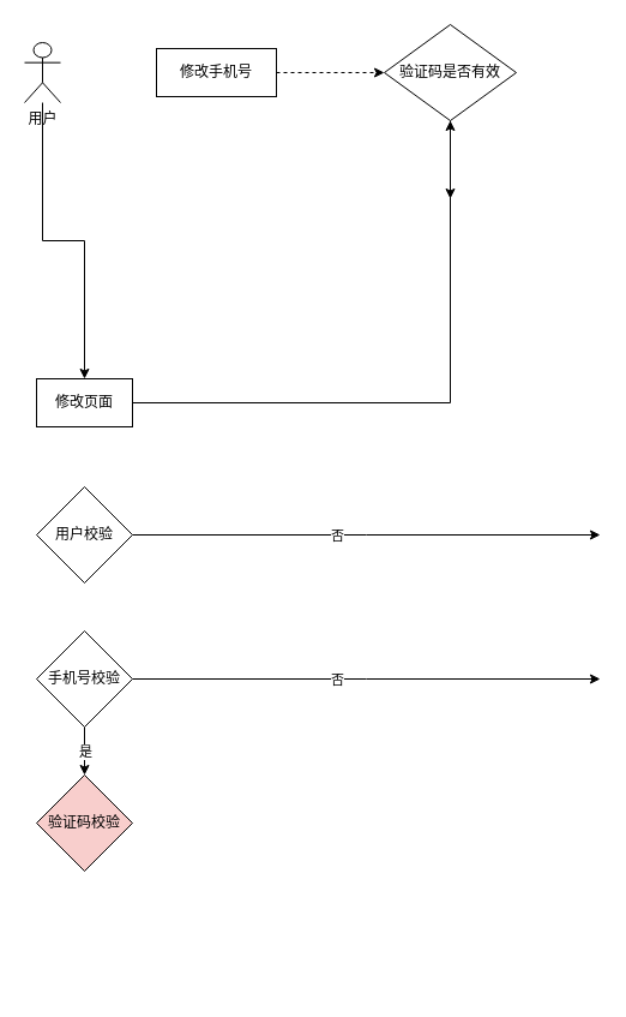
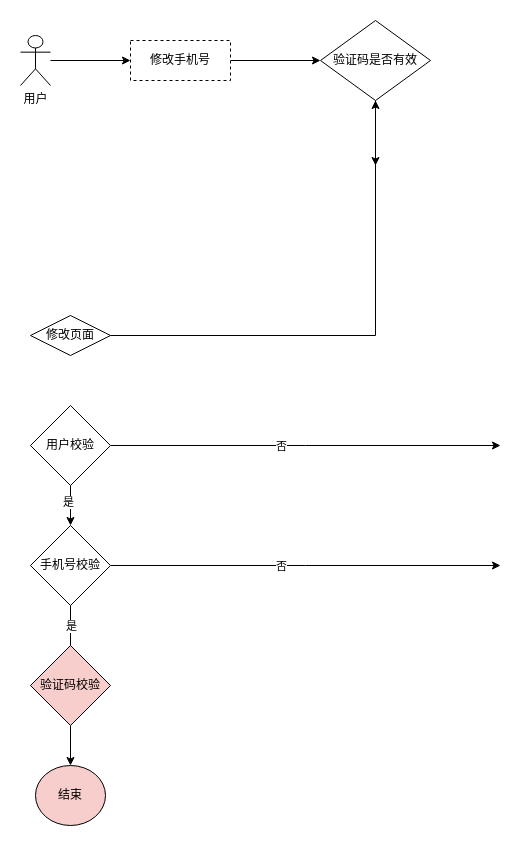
- <mxCell id="5" value="修改手机号" style="rounded=0;whiteSpace=wrap;html=1;" vertex="1" parent="1"><mxGeometry x="130" y="40" width="100" height="40" as="geometry" /></mxCell>
+ <mxCell id="5" value="修改手机号" style="rounded=0;whiteSpace=wrap;html=1;dashed=1;" vertex="1" parent="1"><mxGeometry x="130" y="40" width="100" height="40" as="geometry" /></mxCell>
- <mxCell id="4" value="" style="edgeStyle=orthogonalEdgeStyle;rounded=0;orthogonalLoop=1;jettySize=auto;html=1;dashed=1;" edge="1" parent="1" source="5" target="7"><mxGeometry relative="1" as="geometry" /></mxCell>
+ <mxCell id="4" value="" style="edgeStyle=orthogonalEdgeStyle;rounded=0;orthogonalLoop=1;jettySize=auto;html=1;" edge="1" parent="1" source="5" target="7"><mxGeometry relative="1" as="geometry" /></mxCell>
- <mxCell id="2" style="edgeStyle=orthogonalEdgeStyle;rounded=0;orthogonalLoop=1;jettySize=auto;html=1;" edge="1" parent="1" source="3" target="9"><mxGeometry relative="1" as="geometry" /></mxCell>
+ <mxCell id="2" style="edgeStyle=orthogonalEdgeStyle;rounded=0;orthogonalLoop=1;jettySize=auto;html=1;entryX=0;entryY=0.5;entryDx=0;entryDy=0;" edge="1" parent="1" source="3" target="5"><mxGeometry relative="1" as="geometry" /></mxCell>
- <mxCell id="9" value="修改页面" style="rounded=0;whiteSpace=wrap;html=1;" vertex="1" parent="1"><mxGeometry x="30" y="315" width="80" height="40" as="geometry" /></mxCell>
+ <mxCell id="9" value="修改页面" style="rhombus;whiteSpace=wrap;html=1;" vertex="1" parent="1"><mxGeometry x="30" y="315" width="80" height="40" as="geometry" /></mxCell>
+ <mxCell id="18" style="edgeStyle=orthogonalEdgeStyle;rounded=0;orthogonalLoop=1;jettySize=auto;html=1;entryX=0.5;entryY=0;entryDx=0;entryDy=0;" edge="1" parent="1" source="22" target="14"><mxGeometry relative="1" as="geometry" /></mxCell>
+ <mxCell id="19" value="是" style="edgeLabel;html=1;align=center;verticalAlign=middle;resizable=0;points=[];" vertex="1" connectable="0" parent="18"><mxGeometry x="-0.217" y="-3" relative="1" as="geometry"><mxPoint as="offset" /></mxGeometry></mxCell>
- <mxCell id="12" style="edgeStyle=orthogonalEdgeStyle;rounded=0;orthogonalLoop=1;jettySize=auto;html=1;entryX=0.5;entryY=0;entryDx=0;entryDy=0;" edge="1" parent="1" source="14" target="16"><mxGeometry relative="1" as="geometry" /></mxCell>
+ <mxCell id="12" style="edgeStyle=orthogonalEdgeStyle;rounded=0;orthogonalLoop=1;jettySize=auto;html=1;entryX=0.5;entryY=0;entryDx=0;entryDy=0;endArrow=none;" edge="1" parent="1" source="14" target="16"><mxGeometry relative="1" as="geometry" /></mxCell>
+ <mxCell id="15" value="" style="edgeStyle=orthogonalEdgeStyle;rounded=0;orthogonalLoop=1;jettySize=auto;html=1;" edge="1" parent="1" source="16" target="17"><mxGeometry relative="1" as="geometry" /></mxCell>
+ <mxCell id="17" value="结束" style="ellipse;whiteSpace=wrap;html=1;rounded=0;fillColor=#F8CECC;" vertex="1" parent="1"><mxGeometry x="35" y="765" width="70" height="60" as="geometry" /></mxCell>
